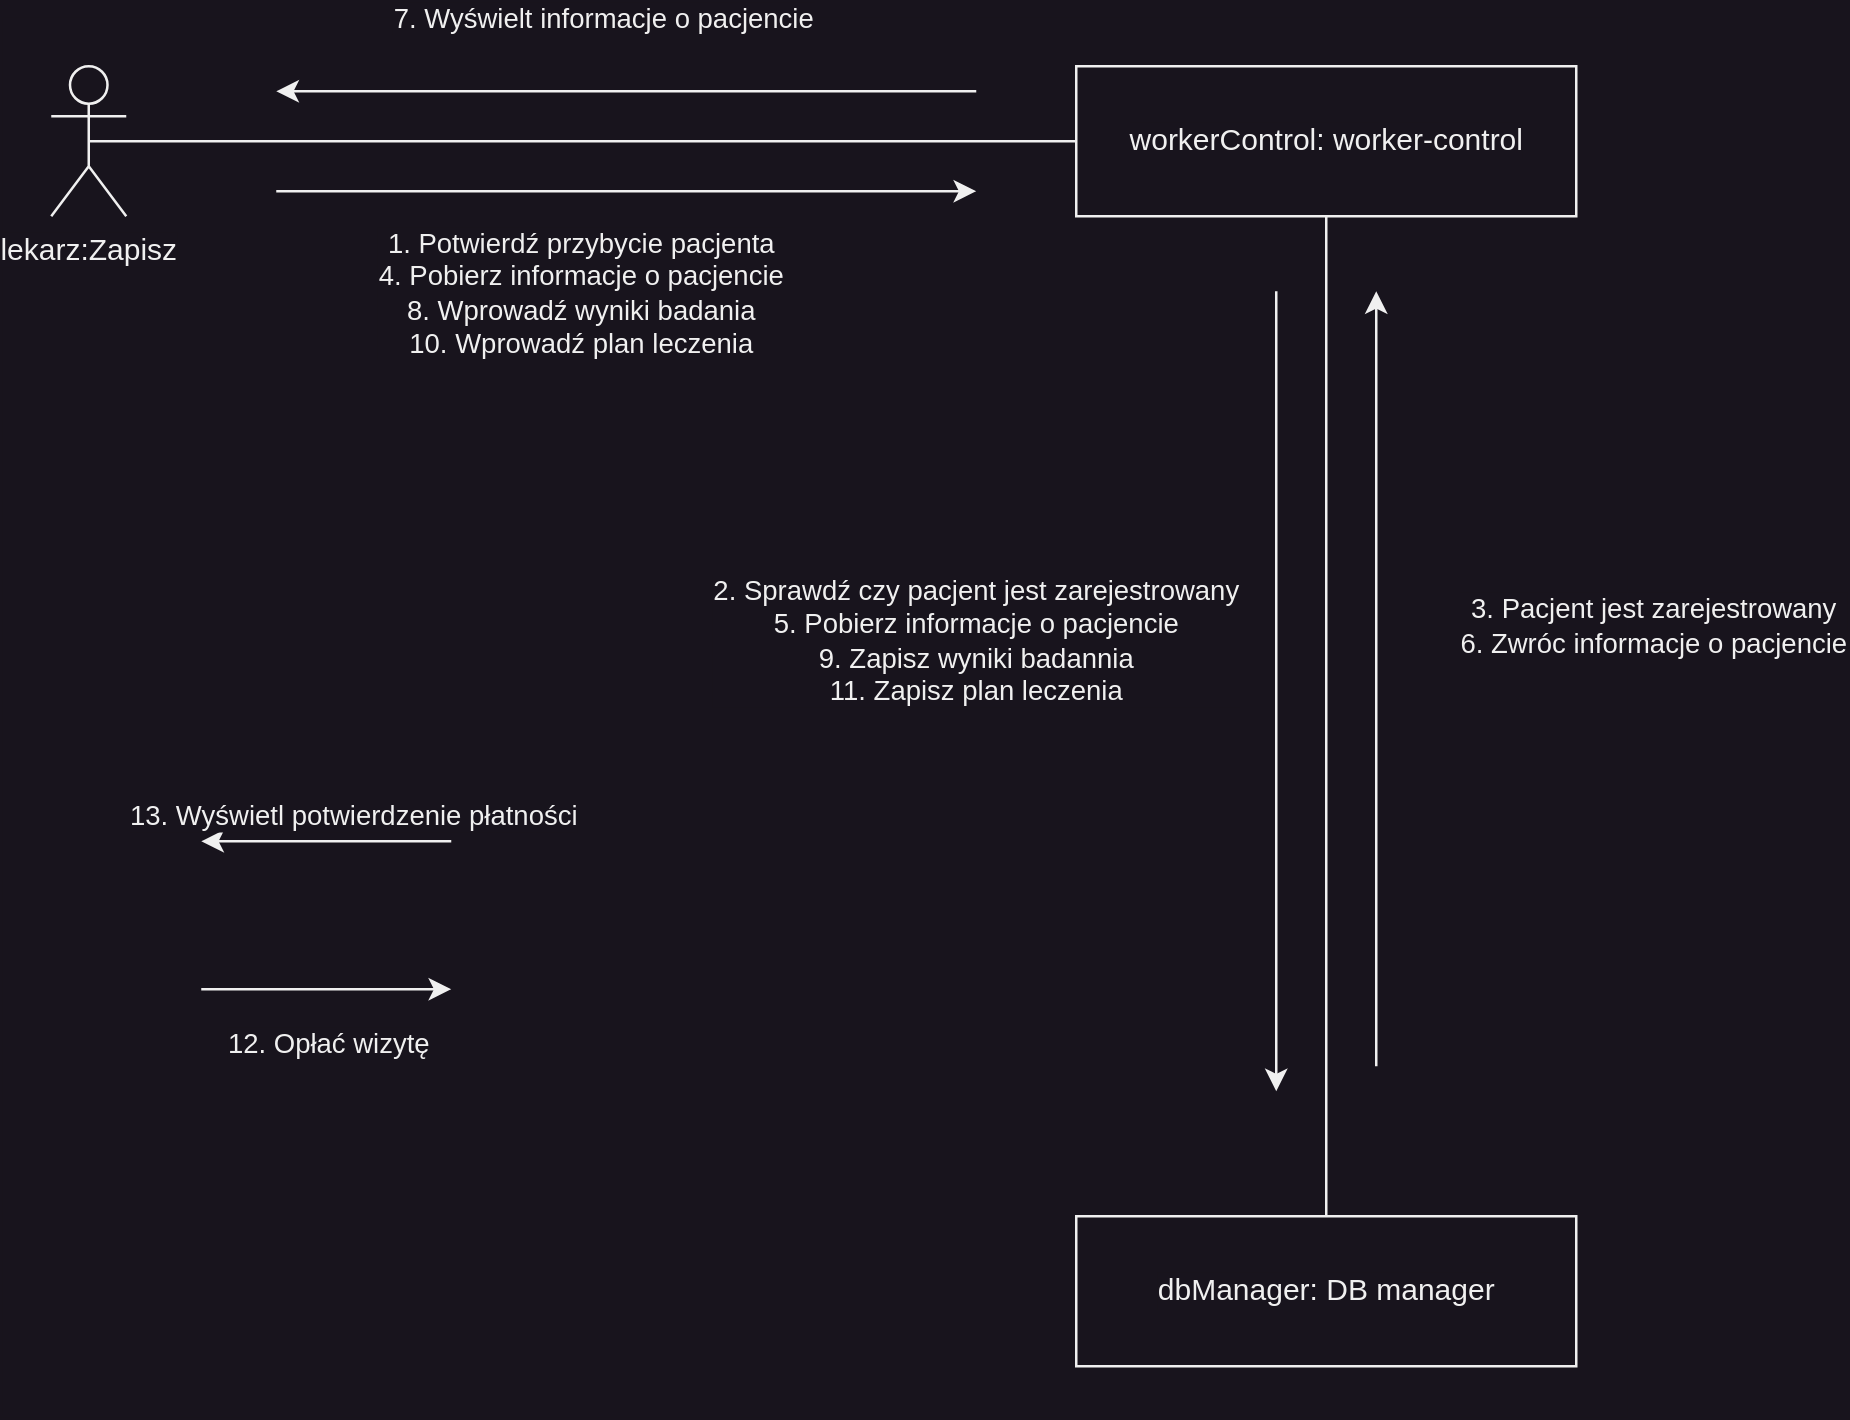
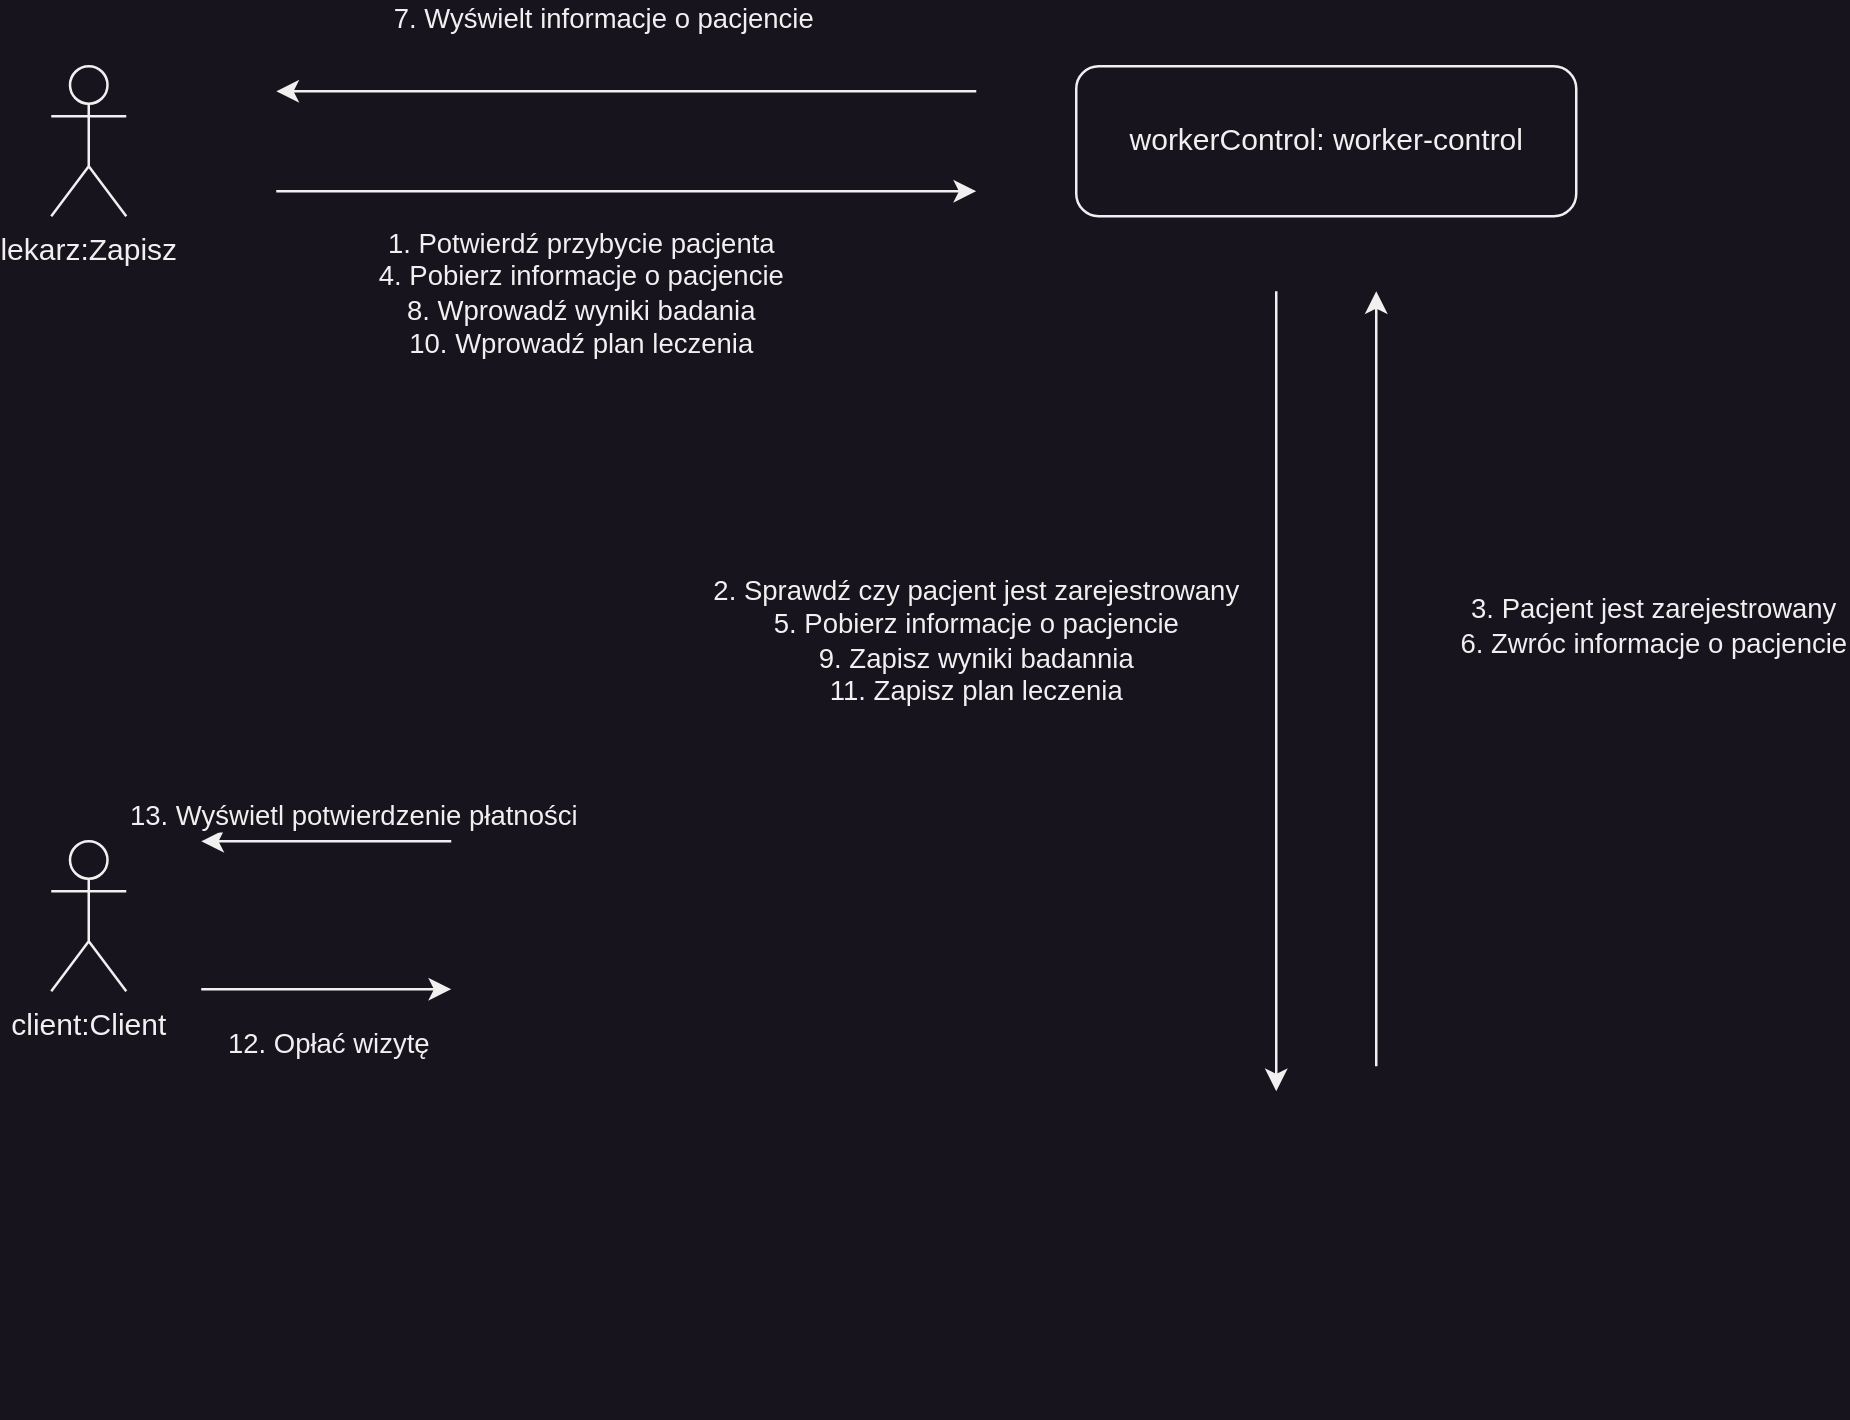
- <mxCell id="4" style="edgeStyle=none;html=1;entryX=0.5;entryY=0.5;entryDx=0;entryDy=0;entryPerimeter=0;endArrow=none;endFill=0;fillColor=#18141D;strokeColor=#F0F0F0;fontColor=#F0F0F0;shadow=0;labelBackgroundColor=#18141D;labelBorderColor=none;" edge="1" parent="1" source="5" target="2"><mxGeometry relative="1" as="geometry" /></mxCell>
- <mxCell id="5" value="workerControl: worker-control" style="rounded=0;html=1;fillColor=#18141D;strokeColor=#F0F0F0;fontColor=#F0F0F0;shadow=0;labelBackgroundColor=#18141D;labelBorderColor=none;" vertex="1" parent="1"><mxGeometry x="430" y="20" width="200" height="60" as="geometry" /></mxCell>
+ <mxCell id="5" value="workerControl: worker-control" style="html=1;fillColor=#18141D;strokeColor=#F0F0F0;fontColor=#F0F0F0;shadow=0;labelBackgroundColor=#18141D;labelBorderColor=none;rounded=1;" vertex="1" parent="1"><mxGeometry x="430" y="20" width="200" height="60" as="geometry" /></mxCell>
- <mxCell id="3" style="edgeStyle=none;html=1;exitX=0.5;exitY=1;exitDx=0;exitDy=0;entryX=0.5;entryY=0;entryDx=0;entryDy=0;endArrow=none;endFill=0;fillColor=#18141D;strokeColor=#F0F0F0;fontColor=#F0F0F0;shadow=0;labelBackgroundColor=#18141D;labelBorderColor=none;" edge="1" parent="1" source="5" target="6"><mxGeometry relative="1" as="geometry" /></mxCell>
+ <mxCell id="14" value="client:Client" style="shape=umlActor;verticalLabelPosition=bottom;verticalAlign=top;html=1;outlineConnect=0;fillColor=#18141D;strokeColor=#F0F0F0;fontColor=#F0F0F0;shadow=0;labelBackgroundColor=#18141D;labelBorderColor=none;" vertex="1" parent="1"><mxGeometry x="20" y="330" width="30" height="60" as="geometry" /></mxCell>
- <mxCell id="6" value="dbManager: DB manager" style="rounded=0;html=1;fillColor=#18141D;strokeColor=#F0F0F0;fontColor=#F0F0F0;shadow=0;labelBackgroundColor=#18141D;labelBorderColor=none;" vertex="1" parent="1"><mxGeometry x="430" y="480" width="200" height="60" as="geometry" /></mxCell>
